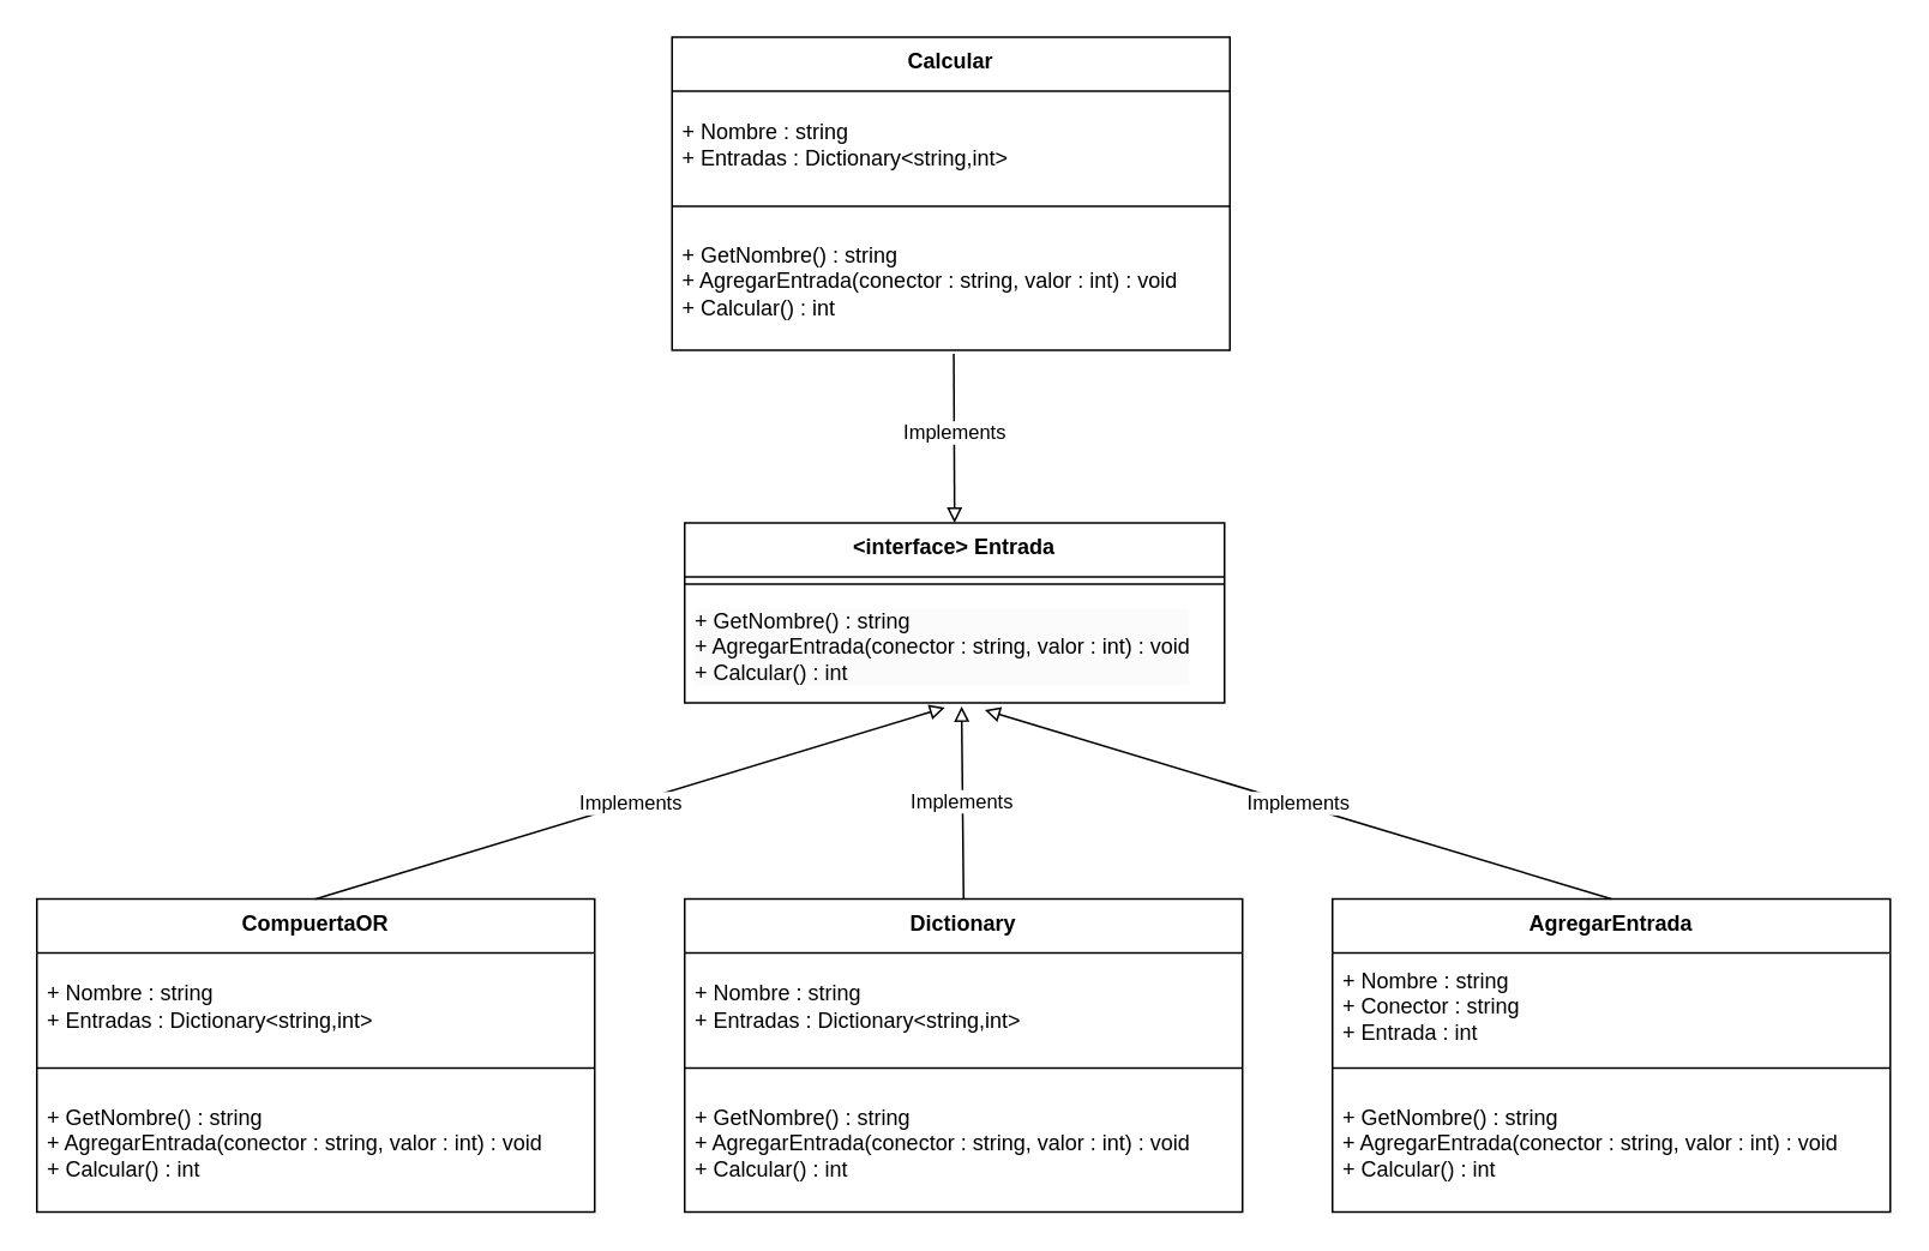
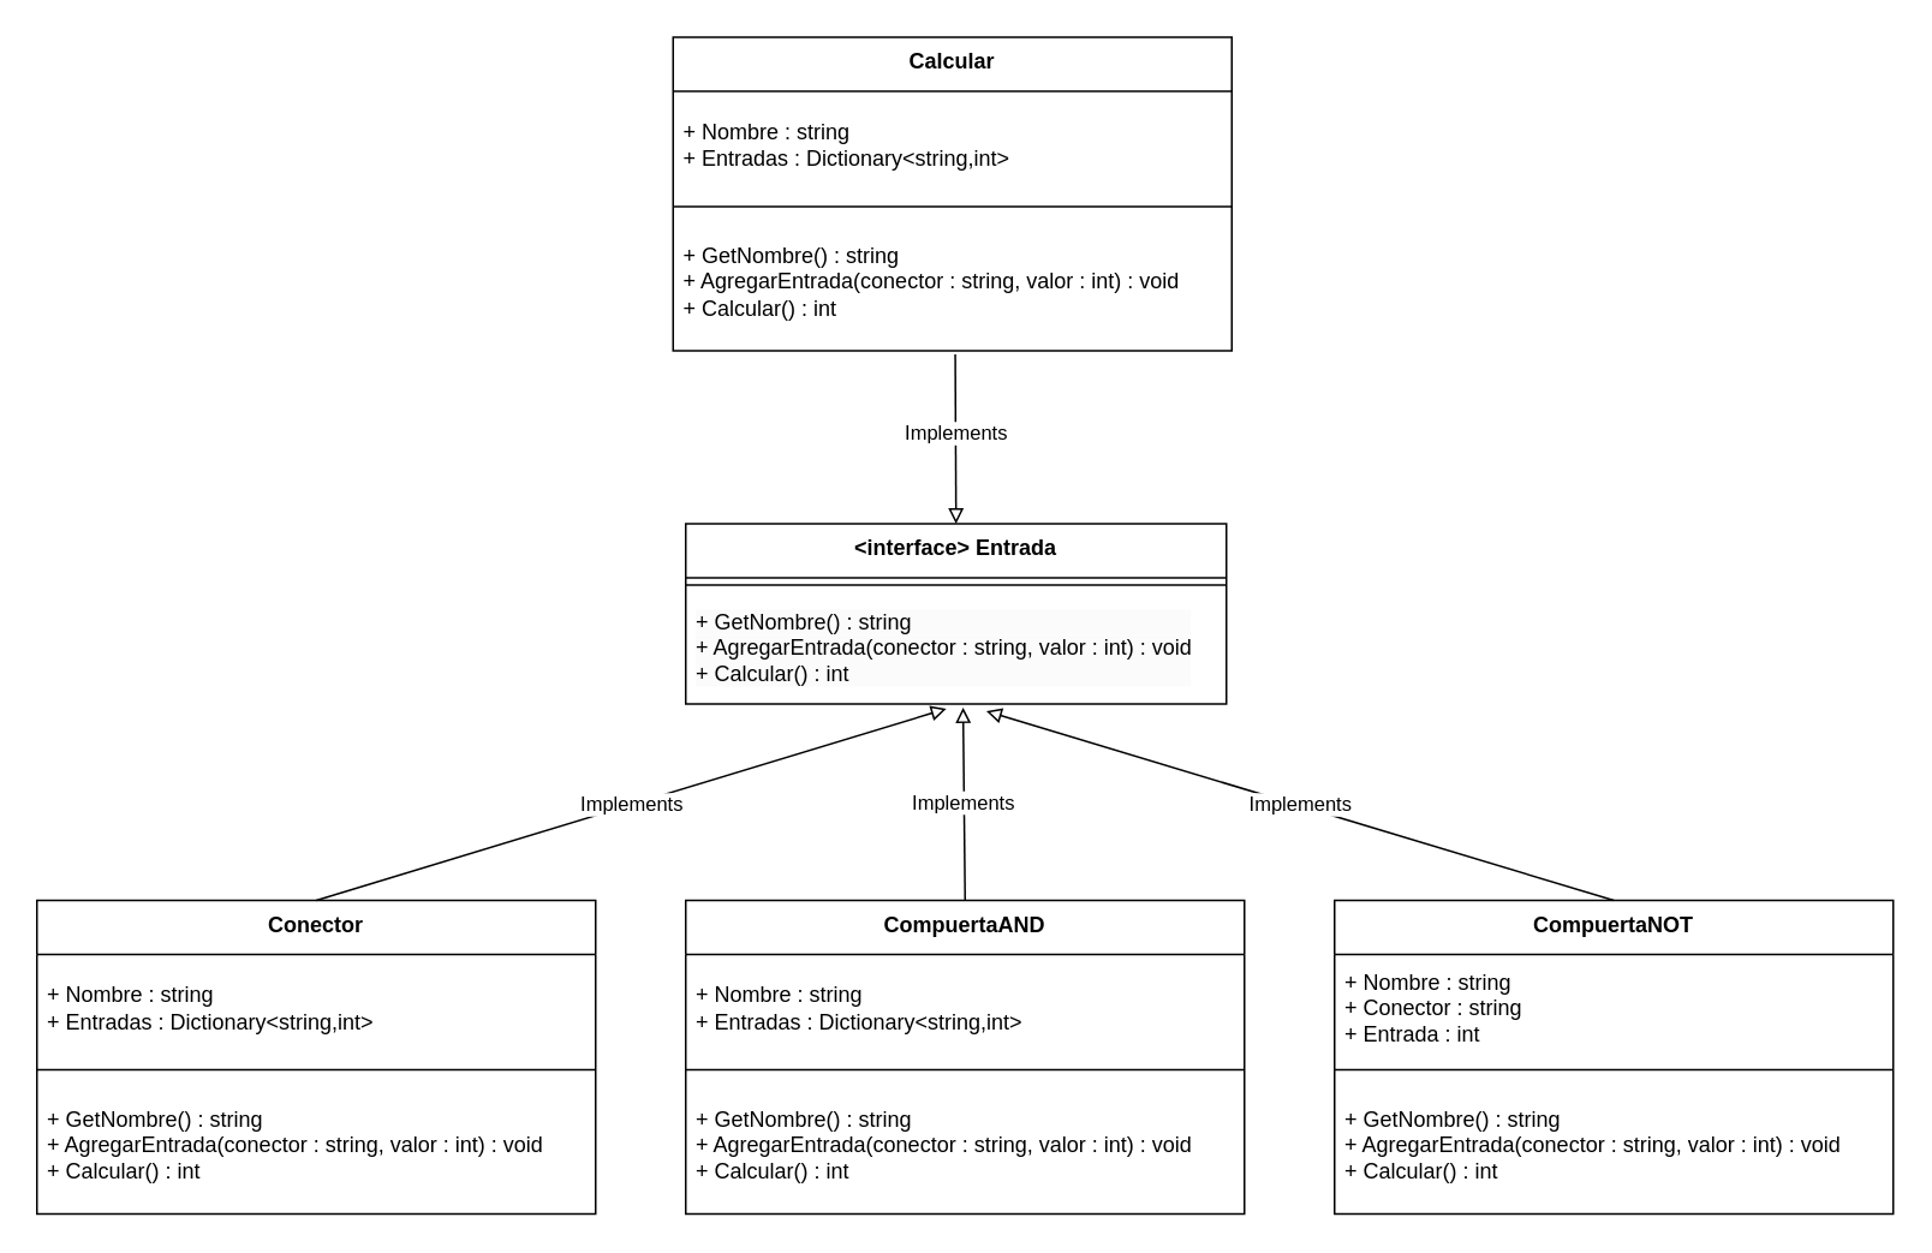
- <mxCell id="2" value="&lt;b&gt;CompuertaOR&lt;/b&gt;" style="swimlane;fontStyle=0;align=center;verticalAlign=top;childLayout=stackLayout;horizontal=1;startSize=30;horizontalStack=0;resizeParent=1;resizeParentMax=0;resizeLast=0;collapsible=0;marginBottom=0;html=1;whiteSpace=wrap;" parent="1" vertex="1"><mxGeometry x="20" y="499" width="310" height="174" as="geometry" /></mxCell>
+ <mxCell id="2" value="&lt;b&gt;Conector&lt;/b&gt;" style="swimlane;fontStyle=0;align=center;verticalAlign=top;childLayout=stackLayout;horizontal=1;startSize=30;horizontalStack=0;resizeParent=1;resizeParentMax=0;resizeLast=0;collapsible=0;marginBottom=0;html=1;whiteSpace=wrap;" parent="1" vertex="1"><mxGeometry x="20" y="499" width="310" height="174" as="geometry" /></mxCell>
- <mxCell id="9" value="&lt;b&gt;Dictionary&lt;/b&gt;" style="swimlane;fontStyle=0;align=center;verticalAlign=top;childLayout=stackLayout;horizontal=1;startSize=30;horizontalStack=0;resizeParent=1;resizeParentMax=0;resizeLast=0;collapsible=0;marginBottom=0;html=1;whiteSpace=wrap;" parent="1" vertex="1"><mxGeometry x="380" y="499" width="310" height="174" as="geometry" /></mxCell>
+ <mxCell id="9" value="&lt;b&gt;CompuertaAND&lt;/b&gt;" style="swimlane;fontStyle=0;align=center;verticalAlign=top;childLayout=stackLayout;horizontal=1;startSize=30;horizontalStack=0;resizeParent=1;resizeParentMax=0;resizeLast=0;collapsible=0;marginBottom=0;html=1;whiteSpace=wrap;" parent="1" vertex="1"><mxGeometry x="380" y="499" width="310" height="174" as="geometry" /></mxCell>
- <mxCell id="13" value="&lt;b&gt;AgregarEntrada&lt;/b&gt;" style="swimlane;fontStyle=0;align=center;verticalAlign=top;childLayout=stackLayout;horizontal=1;startSize=30;horizontalStack=0;resizeParent=1;resizeParentMax=0;resizeLast=0;collapsible=0;marginBottom=0;html=1;whiteSpace=wrap;" parent="1" vertex="1"><mxGeometry x="740" y="499" width="310" height="174" as="geometry" /></mxCell>
+ <mxCell id="13" value="&lt;b&gt;CompuertaNOT&lt;/b&gt;" style="swimlane;fontStyle=0;align=center;verticalAlign=top;childLayout=stackLayout;horizontal=1;startSize=30;horizontalStack=0;resizeParent=1;resizeParentMax=0;resizeLast=0;collapsible=0;marginBottom=0;html=1;whiteSpace=wrap;" parent="1" vertex="1"><mxGeometry x="740" y="499" width="310" height="174" as="geometry" /></mxCell>
